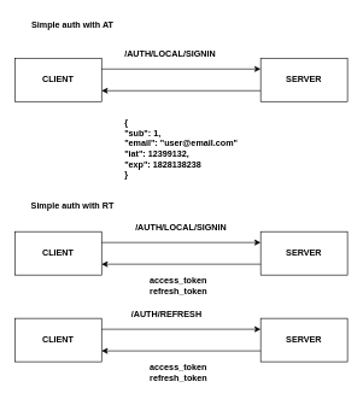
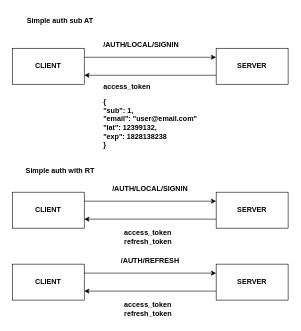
- <mxCell id="9" value="&lt;b&gt;Simple auth with AT&lt;/b&gt;" style="text;html=1;strokeColor=none;fillColor=none;align=center;verticalAlign=middle;whiteSpace=wrap;rounded=0;" vertex="1" parent="1"><mxGeometry x="20" y="20" width="160" height="30" as="geometry" /></mxCell>
+ <mxCell id="9" value="&lt;b&gt;Simple auth sub AT&lt;/b&gt;" style="text;html=1;strokeColor=none;fillColor=none;align=center;verticalAlign=middle;whiteSpace=wrap;rounded=0;" vertex="1" parent="1"><mxGeometry x="20" y="20" width="160" height="30" as="geometry" /></mxCell>
+ <mxCell id="7" value="&lt;b&gt;access_token&lt;/b&gt;" style="text;html=1;strokeColor=none;fillColor=none;align=left;verticalAlign=middle;whiteSpace=wrap;rounded=0;" vertex="1" parent="1"><mxGeometry x="170" y="130" width="160" height="30" as="geometry" /></mxCell>
- <mxCell id="21" value="&lt;b&gt;/AUTH/REFRESH&lt;/b&gt;" style="text;html=1;strokeColor=none;fillColor=none;align=center;verticalAlign=middle;whiteSpace=wrap;rounded=0;" vertex="1" parent="1"><mxGeometry x="150" y="420" width="160" height="30" as="geometry" /></mxCell>
+ <mxCell id="21" value="&lt;b&gt;/AUTH/REFRESH&lt;/b&gt;" style="text;html=1;strokeColor=none;fillColor=none;align=center;verticalAlign=middle;whiteSpace=wrap;rounded=0;" vertex="1" parent="1"><mxGeometry x="170" y="420" width="160" height="30" as="geometry" /></mxCell>
